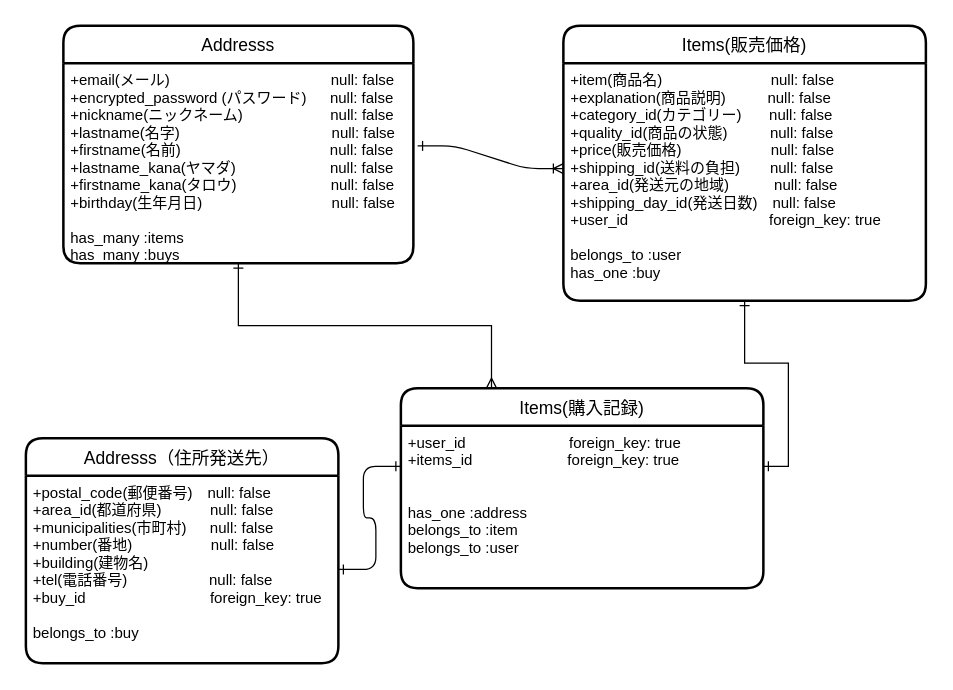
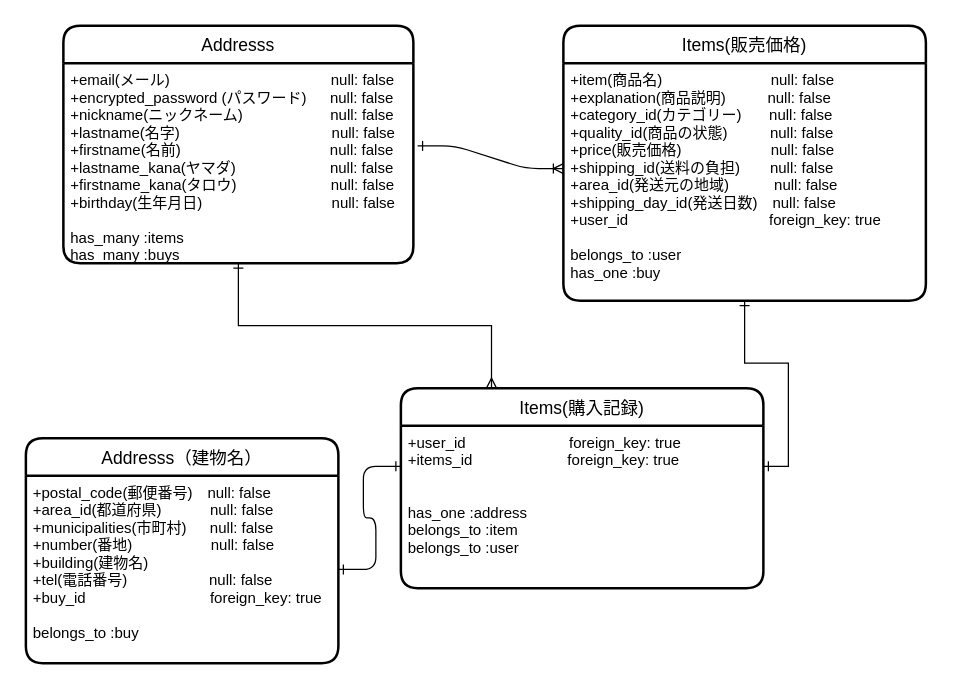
- <mxCell id="9" value="Addresss（住所発送先）" style="swimlane;childLayout=stackLayout;horizontal=1;startSize=30;horizontalStack=0;rounded=1;fontSize=14;fontStyle=0;strokeWidth=2;resizeParent=0;resizeLast=1;shadow=0;dashed=0;align=center;" parent="1" vertex="1"><mxGeometry x="20" y="350" width="250" height="180" as="geometry" /></mxCell>
+ <mxCell id="9" value="Addresss（建物名）" style="swimlane;childLayout=stackLayout;horizontal=1;startSize=30;horizontalStack=0;rounded=1;fontSize=14;fontStyle=0;strokeWidth=2;resizeParent=0;resizeLast=1;shadow=0;dashed=0;align=center;" parent="1" vertex="1"><mxGeometry x="20" y="350" width="250" height="180" as="geometry" /></mxCell>
